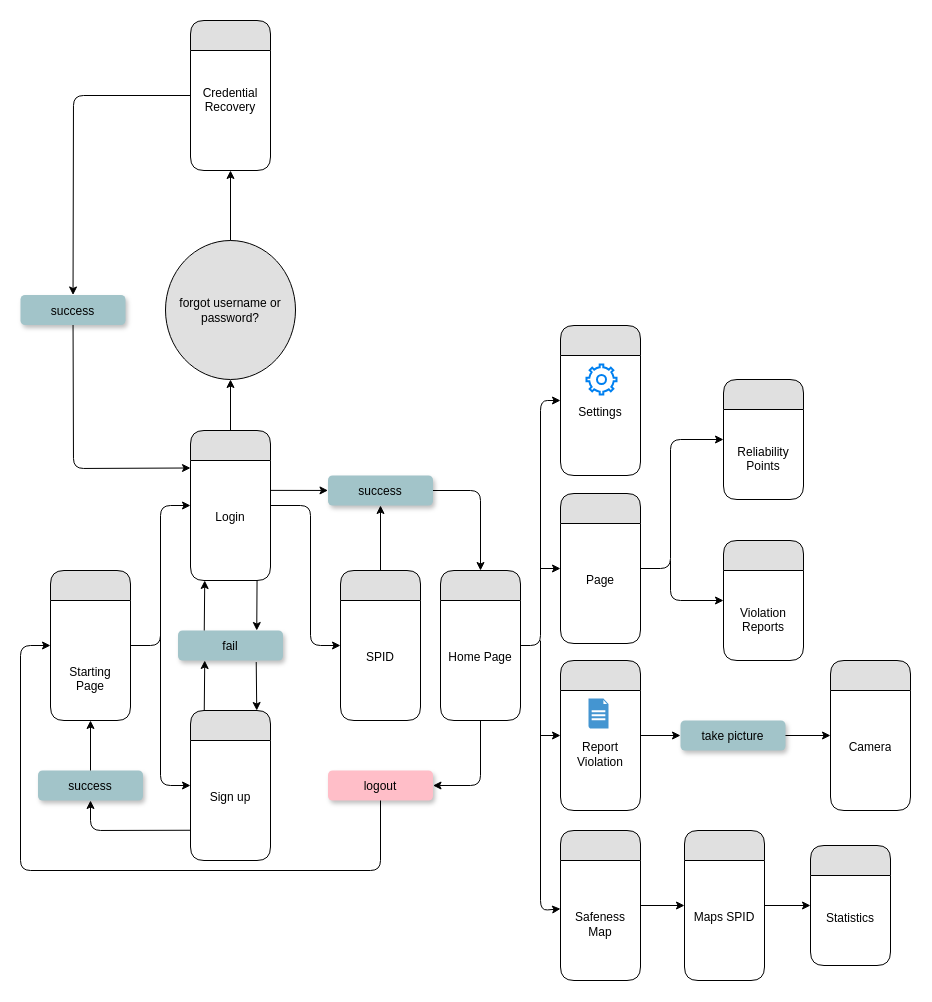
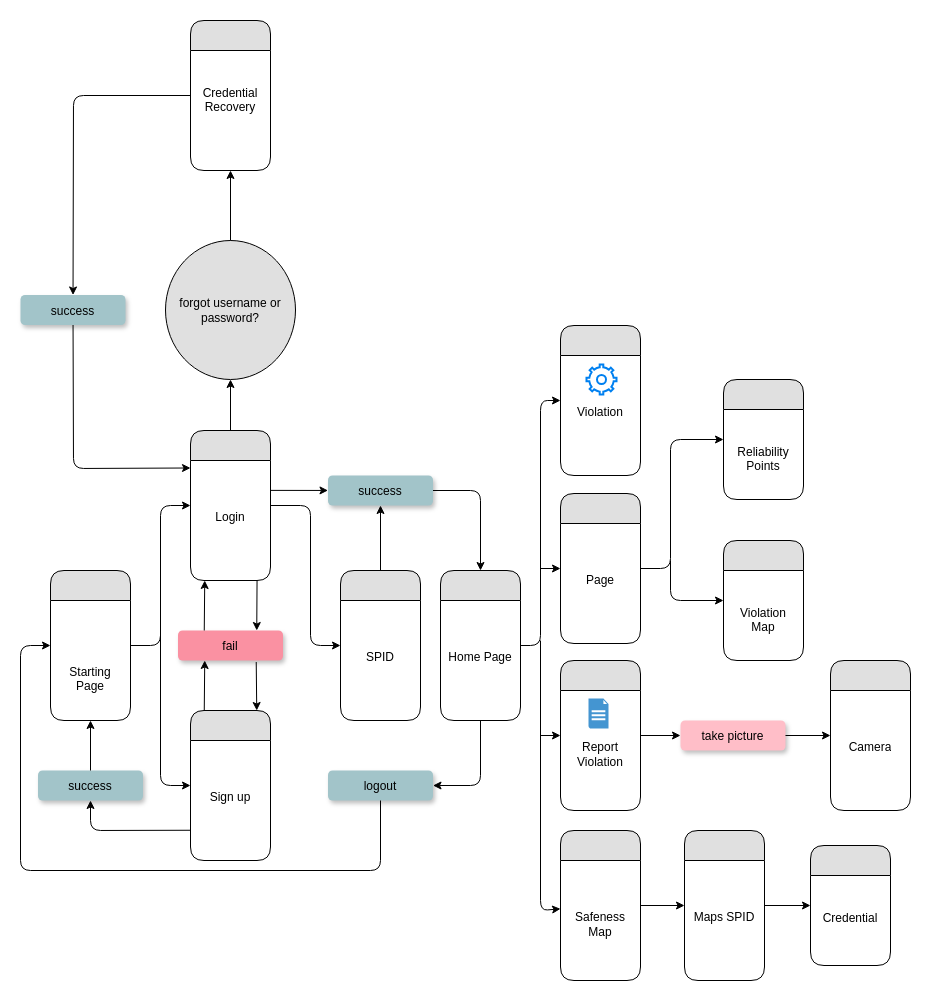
- <mxCell id="44" value="&lt;br&gt;&lt;br&gt;&lt;br&gt;Settings" style="text;html=1;strokeColor=none;fillColor=none;spacingLeft=4;spacingRight=4;whiteSpace=wrap;overflow=hidden;rotatable=0;points=[[0,0.5],[1,0.5]];portConstraint=eastwest;align=center;" vertex="1" parent="43"><mxGeometry y="30" width="80" height="120" as="geometry" /></mxCell>
+ <mxCell id="44" value="&lt;br&gt;&lt;br&gt;&lt;br&gt;Violation" style="text;html=1;strokeColor=none;fillColor=none;spacingLeft=4;spacingRight=4;whiteSpace=wrap;overflow=hidden;rotatable=0;points=[[0,0.5],[1,0.5]];portConstraint=eastwest;align=center;" vertex="1" parent="43"><mxGeometry y="30" width="80" height="120" as="geometry" /></mxCell>
- <mxCell id="68" value="&lt;br&gt;&lt;br&gt;Violation Reports" style="text;html=1;strokeColor=none;fillColor=none;spacingLeft=4;spacingRight=4;whiteSpace=wrap;overflow=hidden;rotatable=0;points=[[0,0.5],[1,0.5]];portConstraint=eastwest;align=center;" vertex="1" parent="67"><mxGeometry y="30" width="80" height="90" as="geometry" /></mxCell>
+ <mxCell id="68" value="&lt;br&gt;&lt;br&gt;Violation Map" style="text;html=1;strokeColor=none;fillColor=none;spacingLeft=4;spacingRight=4;whiteSpace=wrap;overflow=hidden;rotatable=0;points=[[0,0.5],[1,0.5]];portConstraint=eastwest;align=center;" vertex="1" parent="67"><mxGeometry y="30" width="80" height="90" as="geometry" /></mxCell>
- <mxCell id="21" value="fail" style="shadow=1;fillColor=#a2c4c9;strokeColor=none;rounded=1;" vertex="1" parent="1"><mxGeometry x="177.5" y="630" width="105" height="30" as="geometry" /></mxCell>
+ <mxCell id="21" value="fail" style="shadow=1;fillColor=#FA91A2;strokeColor=none;rounded=1;" vertex="1" parent="1"><mxGeometry x="177.5" y="630" width="105" height="30" as="geometry" /></mxCell>
- <mxCell id="59" value="take picture" style="shadow=1;fillColor=#A2C4C9;strokeColor=none;rounded=1;" vertex="1" parent="1"><mxGeometry x="680" y="720" width="105" height="30" as="geometry" /></mxCell>
+ <mxCell id="59" value="take picture" style="shadow=1;fillColor=#ffbec8;strokeColor=none;rounded=1;" vertex="1" parent="1"><mxGeometry x="680" y="720" width="105" height="30" as="geometry" /></mxCell>
- <mxCell id="39" value="logout" style="shadow=1;fillColor=#FFBEC8;strokeColor=none;rounded=1;" vertex="1" parent="1"><mxGeometry x="327.5" y="770" width="105" height="30" as="geometry" /></mxCell>
+ <mxCell id="39" value="logout" style="shadow=1;fillColor=#a2c4c9;strokeColor=none;rounded=1;" vertex="1" parent="1"><mxGeometry x="327.5" y="770" width="105" height="30" as="geometry" /></mxCell>
- <mxCell id="75" value="&lt;br&gt;&lt;br&gt;Statistics" style="text;html=1;strokeColor=none;fillColor=none;spacingLeft=4;spacingRight=4;whiteSpace=wrap;overflow=hidden;rotatable=0;points=[[0,0.5],[1,0.5]];portConstraint=eastwest;align=center;" vertex="1" parent="74"><mxGeometry y="30" width="80" height="90" as="geometry" /></mxCell>
+ <mxCell id="75" value="&lt;br&gt;&lt;br&gt;Credential" style="text;html=1;strokeColor=none;fillColor=none;spacingLeft=4;spacingRight=4;whiteSpace=wrap;overflow=hidden;rotatable=0;points=[[0,0.5],[1,0.5]];portConstraint=eastwest;align=center;" vertex="1" parent="74"><mxGeometry y="30" width="80" height="90" as="geometry" /></mxCell>
